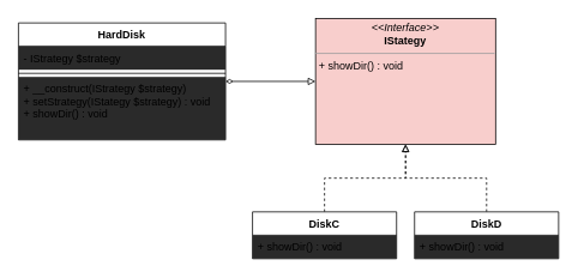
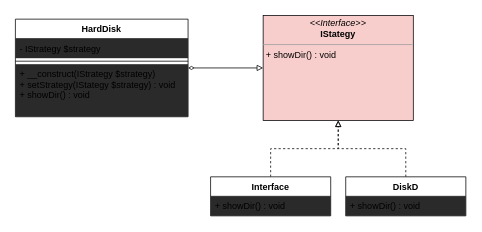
- <mxCell id="9" value="DiskC" style="swimlane;fontStyle=1;align=center;verticalAlign=top;childLayout=stackLayout;horizontal=1;startSize=26;horizontalStack=0;resizeParent=1;resizeParentMax=0;resizeLast=0;collapsible=1;marginBottom=0;" parent="1" vertex="1"><mxGeometry x="280" y="235" width="160" height="52" as="geometry" /></mxCell>
+ <mxCell id="9" value="Interface" style="swimlane;fontStyle=1;align=center;verticalAlign=top;childLayout=stackLayout;horizontal=1;startSize=26;horizontalStack=0;resizeParent=1;resizeParentMax=0;resizeLast=0;collapsible=1;marginBottom=0;" parent="1" vertex="1"><mxGeometry x="280" y="235" width="160" height="52" as="geometry" /></mxCell>
